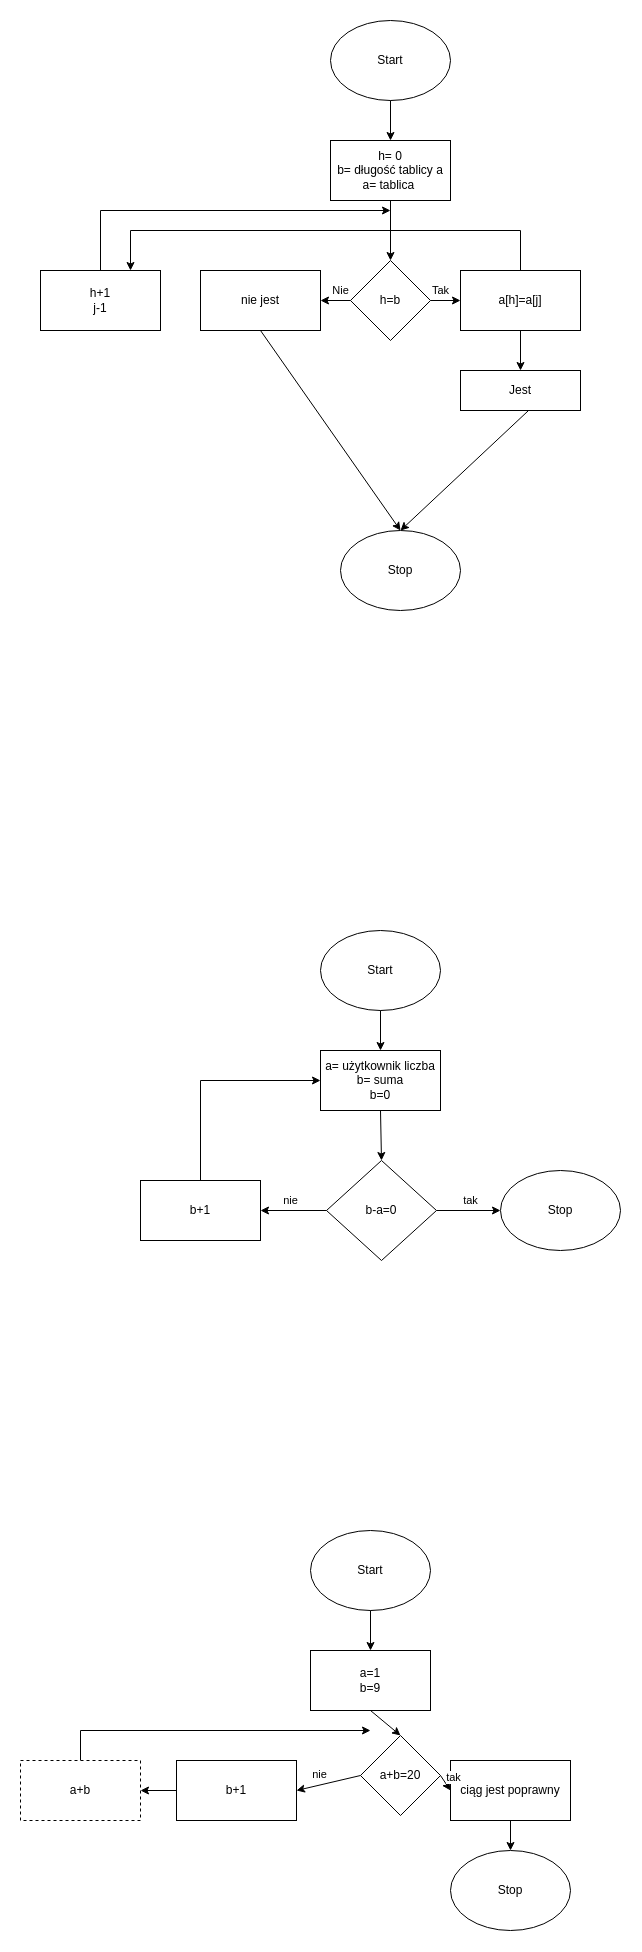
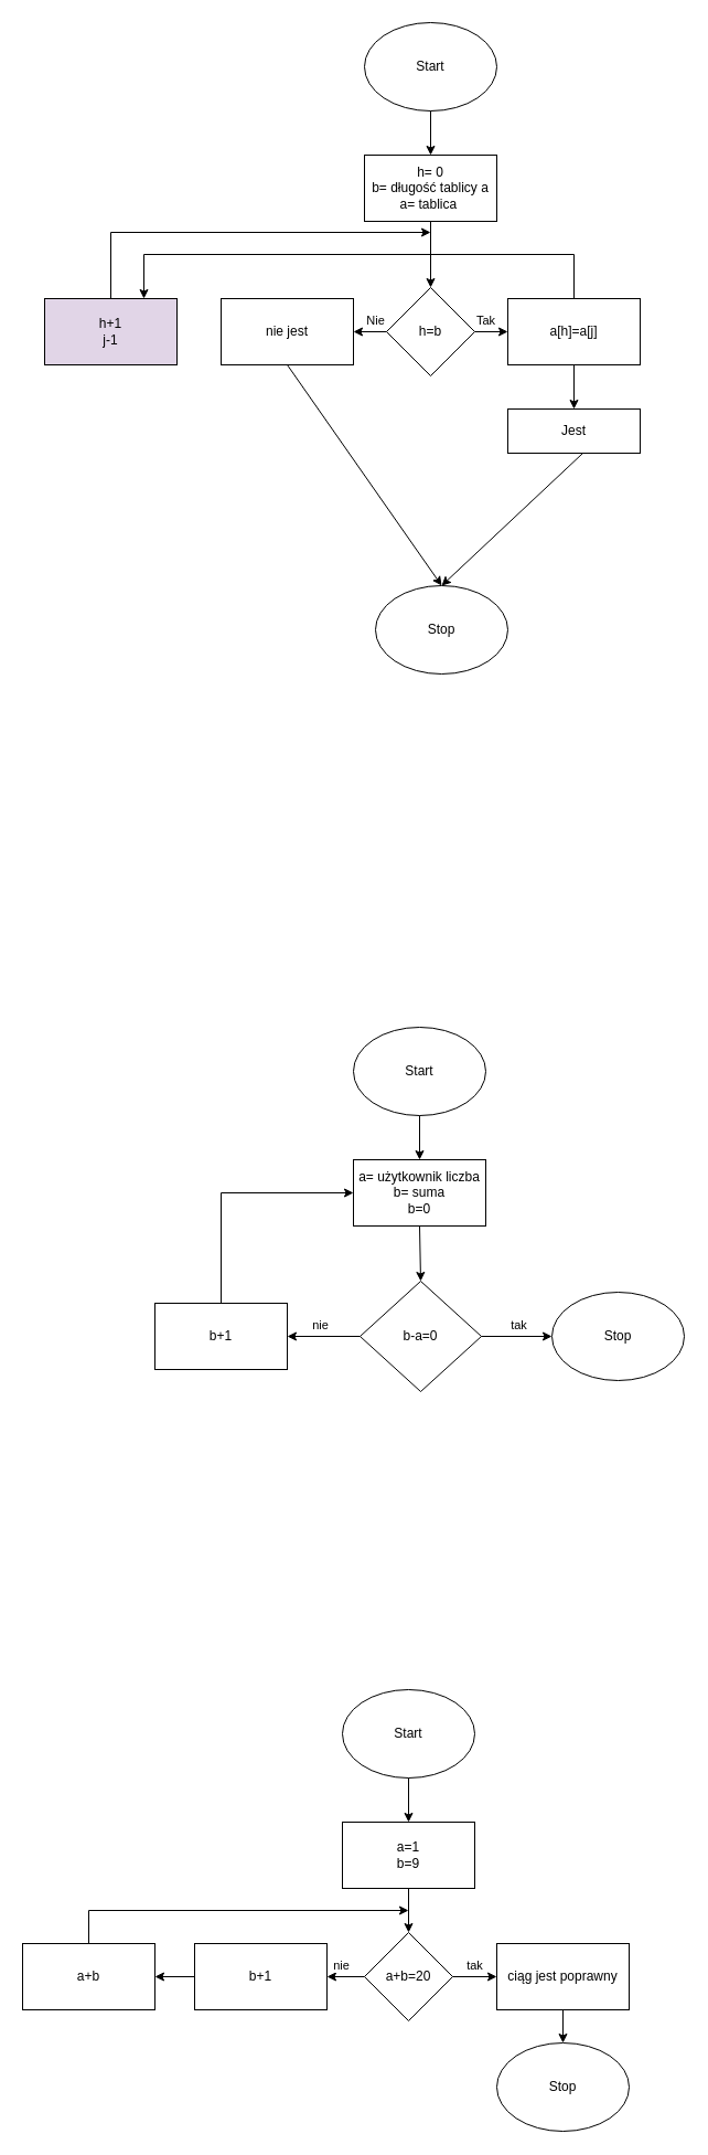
- <mxCell id="16" value="h+1&lt;br&gt;j-1" style="rounded=0;whiteSpace=wrap;html=1;" vertex="1" parent="1"><mxGeometry x="40" y="270" width="120" height="60" as="geometry" /></mxCell>
+ <mxCell id="16" value="h+1&lt;br&gt;j-1" style="rounded=0;whiteSpace=wrap;html=1;fillColor=#e1d5e7;" vertex="1" parent="1"><mxGeometry x="40" y="270" width="120" height="60" as="geometry" /></mxCell>
- <mxCell id="32" value="a+b=20" style="rhombus;whiteSpace=wrap;html=1;" vertex="1" parent="1"><mxGeometry x="360" y="1735" width="80" height="80" as="geometry" /></mxCell>
+ <mxCell id="32" value="a+b=20" style="rhombus;whiteSpace=wrap;html=1;" vertex="1" parent="1"><mxGeometry x="330" y="1750" width="80" height="80" as="geometry" /></mxCell>
- <mxCell id="41" value="a+b" style="rounded=0;whiteSpace=wrap;html=1;dashed=1;" vertex="1" parent="1"><mxGeometry x="20" y="1760" width="120" height="60" as="geometry" /></mxCell>
+ <mxCell id="41" value="a+b" style="rounded=0;whiteSpace=wrap;html=1;" vertex="1" parent="1"><mxGeometry x="20" y="1760" width="120" height="60" as="geometry" /></mxCell>
